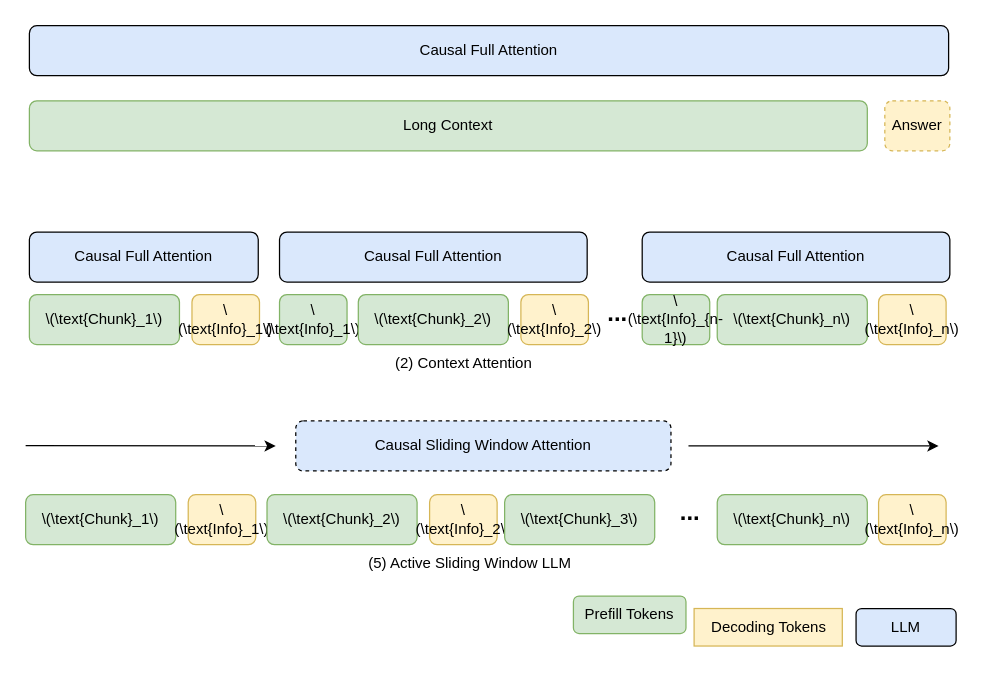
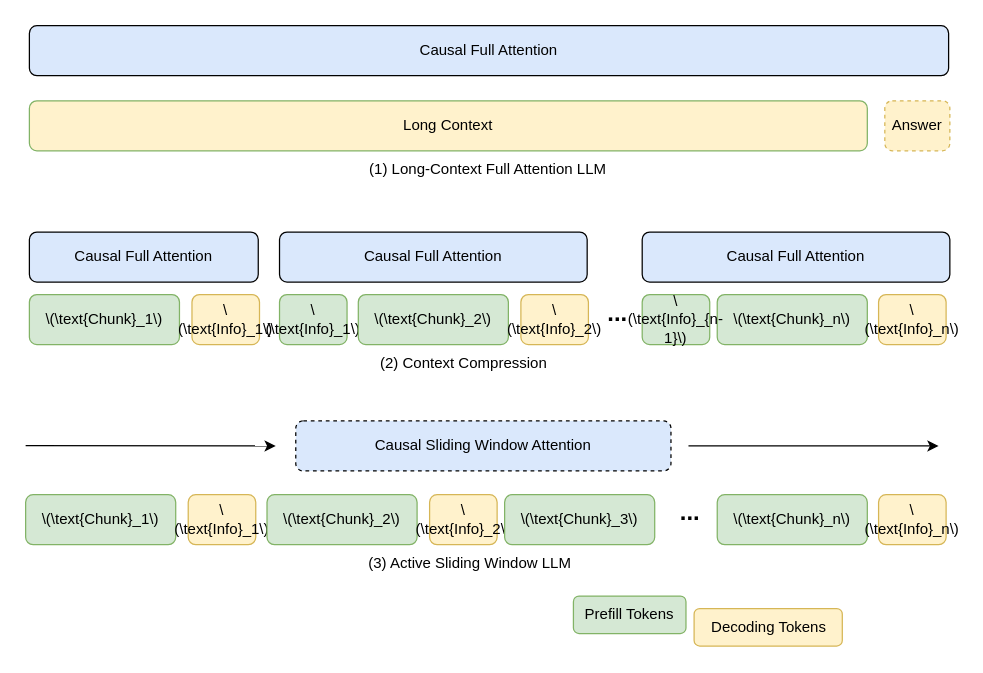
- <mxCell id="3" value="Long Context" style="rounded=1;whiteSpace=wrap;html=1;fillColor=#d5e8d4;strokeColor=#82b366;" parent="1" vertex="1"><mxGeometry x="23" y="80" width="670" height="40" as="geometry" /></mxCell>
+ <mxCell id="3" value="Long Context" style="rounded=1;whiteSpace=wrap;html=1;fillColor=#fff2cc;strokeColor=#82b366;" parent="1" vertex="1"><mxGeometry x="23" y="80" width="670" height="40" as="geometry" /></mxCell>
+ <mxCell id="31" value="(1) Long-Context Full Attention&amp;nbsp;LLM&amp;nbsp;" style="text;html=1;align=center;verticalAlign=middle;resizable=0;points=[];autosize=1;strokeColor=none;fillColor=none;" parent="1" vertex="1"><mxGeometry x="280.5" y="120" width="220" height="30" as="geometry" /></mxCell>
- <mxCell id="32" value="(2) Context Attention" style="text;html=1;align=center;verticalAlign=middle;resizable=0;points=[];autosize=1;strokeColor=none;fillColor=none;" parent="1" vertex="1"><mxGeometry x="290" y="275" width="160" height="30" as="geometry" /></mxCell>
+ <mxCell id="32" value="(2) Context Compression" style="text;html=1;align=center;verticalAlign=middle;resizable=0;points=[];autosize=1;strokeColor=none;fillColor=none;" parent="1" vertex="1"><mxGeometry x="290" y="275" width="160" height="30" as="geometry" /></mxCell>
- <mxCell id="33" value="(5) Active Sliding Window LLM" style="text;html=1;align=center;verticalAlign=middle;resizable=0;points=[];autosize=1;strokeColor=none;fillColor=none;" parent="1" vertex="1"><mxGeometry x="280" y="435" width="190" height="30" as="geometry" /></mxCell>
+ <mxCell id="33" value="(3) Active Sliding Window LLM" style="text;html=1;align=center;verticalAlign=middle;resizable=0;points=[];autosize=1;strokeColor=none;fillColor=none;" parent="1" vertex="1"><mxGeometry x="280" y="435" width="190" height="30" as="geometry" /></mxCell>
- <mxCell id="6" value="Decoding Tokens" style="whiteSpace=wrap;html=1;fillColor=#fff2cc;strokeColor=#d6b656;rounded=0;" parent="1" vertex="1"><mxGeometry x="554.5" y="486" width="118.5" height="30" as="geometry" /></mxCell>
+ <mxCell id="6" value="Decoding Tokens" style="rounded=1;whiteSpace=wrap;html=1;fillColor=#fff2cc;strokeColor=#d6b656;" parent="1" vertex="1"><mxGeometry x="554.5" y="486" width="118.5" height="30" as="geometry" /></mxCell>
- <mxCell id="7" value="LLM" style="rounded=1;whiteSpace=wrap;html=1;fillColor=#dae8fc;strokeColor=default;" parent="1" vertex="1"><mxGeometry x="684" y="486" width="80" height="30" as="geometry" /></mxCell>
